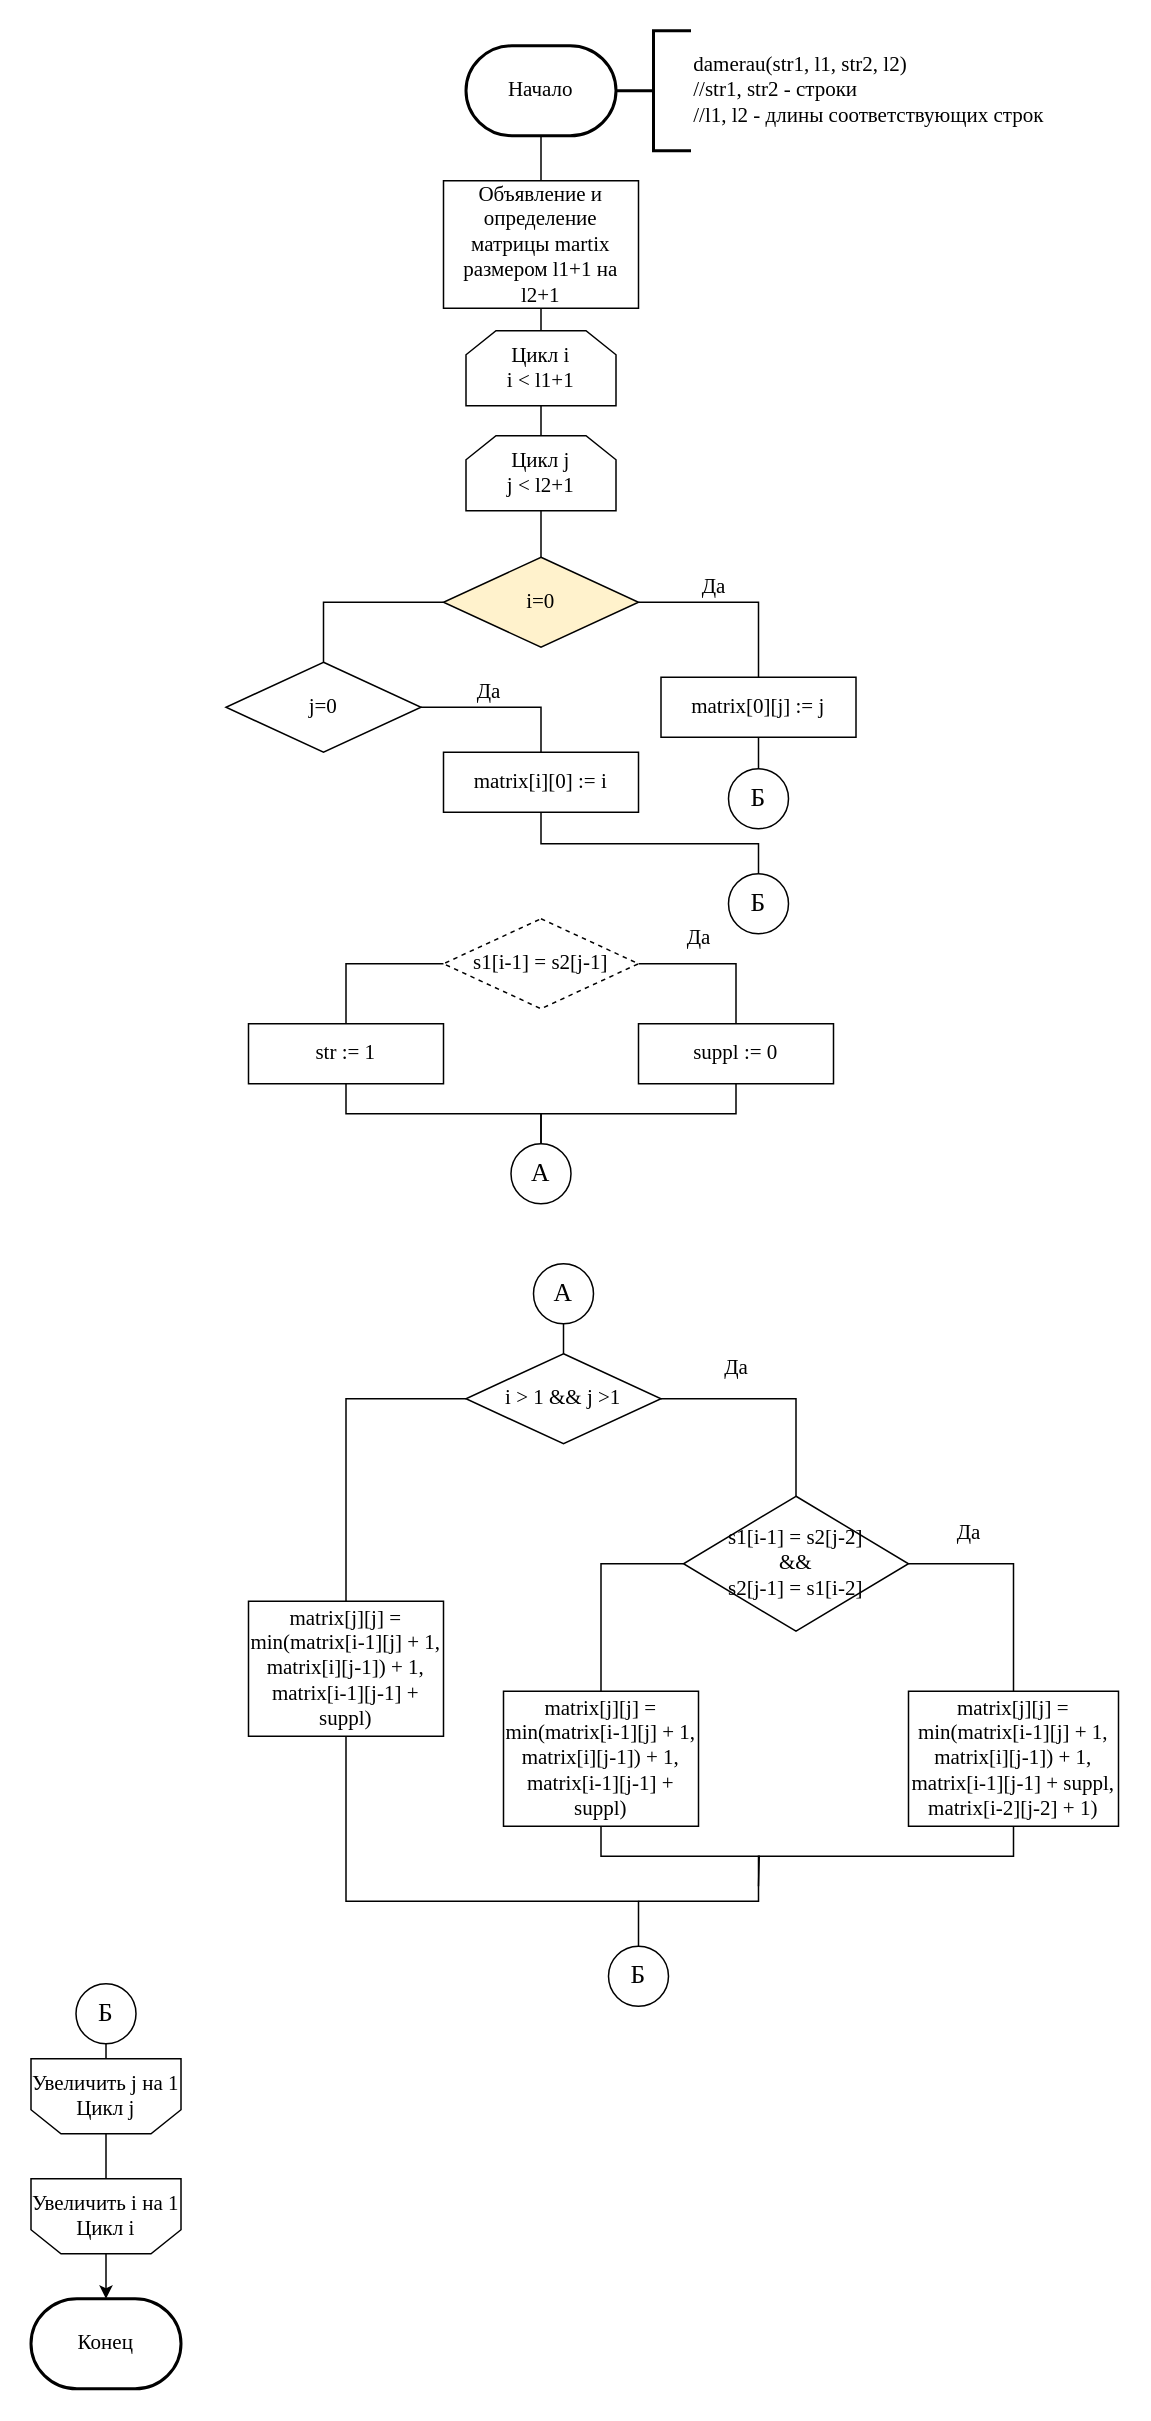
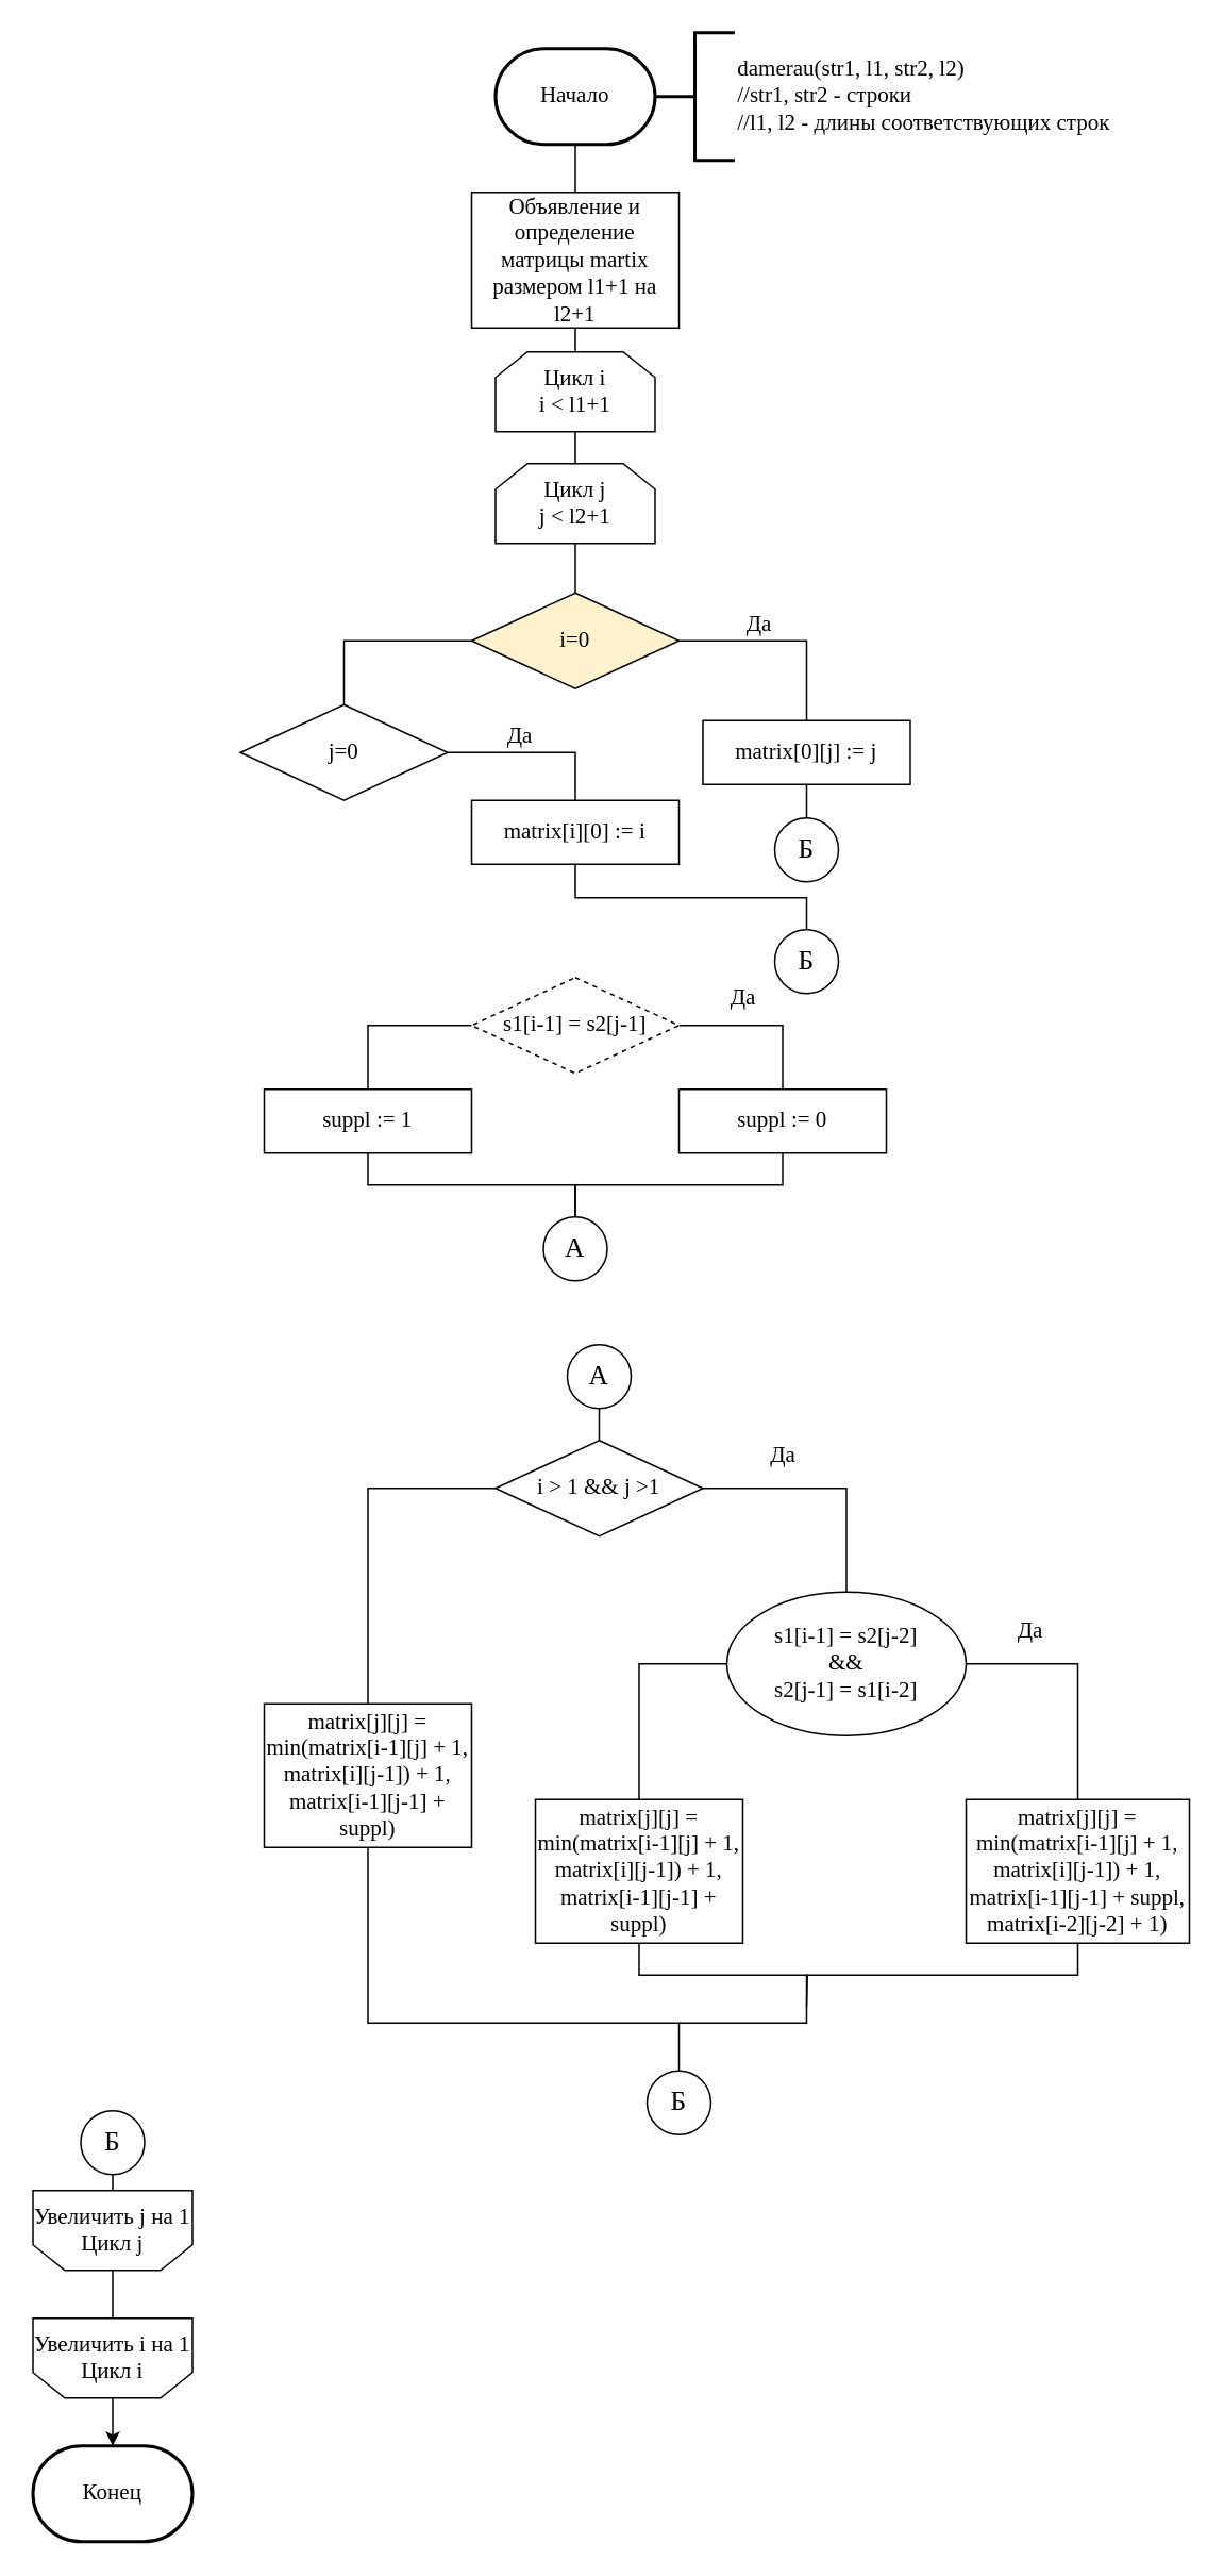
- <mxCell id="43" value="str := 1" style="rounded=0;whiteSpace=wrap;html=1;fontFamily=Times New Roman;fontSize=14;" vertex="1" parent="1"><mxGeometry x="165" y="682" width="130" height="40" as="geometry" /></mxCell>
+ <mxCell id="43" value="suppl := 1" style="rounded=0;whiteSpace=wrap;html=1;fontFamily=Times New Roman;fontSize=14;" vertex="1" parent="1"><mxGeometry x="165" y="682" width="130" height="40" as="geometry" /></mxCell>
- <mxCell id="36" value="s1[i-1] = s2[j-2]&lt;br&gt;&amp;amp;&amp;amp;&lt;br&gt;s2[j-1] = s1[i-2]" style="rhombus;whiteSpace=wrap;html=1;fontFamily=Times New Roman;fontSize=14;" vertex="1" parent="1"><mxGeometry x="455" y="997" width="150" height="90" as="geometry" /></mxCell>
+ <mxCell id="36" value="s1[i-1] = s2[j-2]&lt;br&gt;&amp;amp;&amp;amp;&lt;br&gt;s2[j-1] = s1[i-2]" style="ellipse;whiteSpace=wrap;html=1;fontFamily=Times New Roman;fontSize=14;" vertex="1" parent="1"><mxGeometry x="455" y="997" width="150" height="90" as="geometry" /></mxCell>
